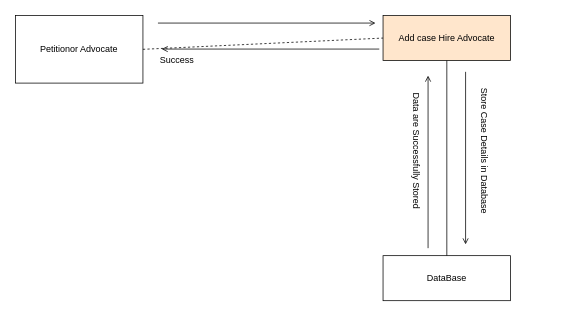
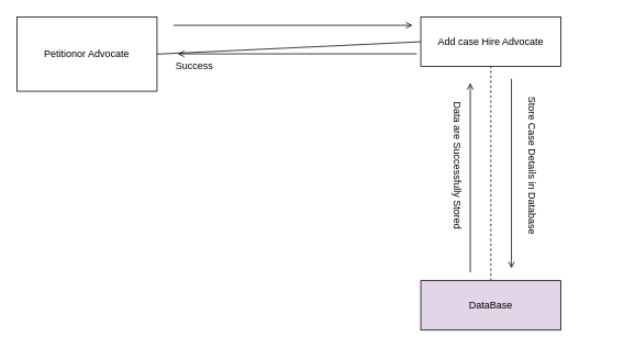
- <mxCell id="3" value="Add case Hire Advocate" style="rounded=0;whiteSpace=wrap;html=1;fillColor=#ffe6cc;" parent="1" vertex="1"><mxGeometry x="510" y="20" width="170" height="60" as="geometry" /></mxCell>
+ <mxCell id="3" value="Add case Hire Advocate" style="rounded=0;whiteSpace=wrap;html=1;" parent="1" vertex="1"><mxGeometry x="510" y="20" width="170" height="60" as="geometry" /></mxCell>
- <mxCell id="5" value="" style="endArrow=none;html=1;exitX=1;exitY=0.5;exitDx=0;exitDy=0;entryX=0;entryY=0.5;entryDx=0;entryDy=0;dashed=1;" parent="1" source="2" target="3" edge="1"><mxGeometry width="50" height="50" relative="1" as="geometry"><mxPoint x="380" y="310" as="sourcePoint" /><mxPoint x="430" y="260" as="targetPoint" /></mxGeometry></mxCell>
+ <mxCell id="5" value="" style="endArrow=none;html=1;exitX=1;exitY=0.5;exitDx=0;exitDy=0;entryX=0;entryY=0.5;entryDx=0;entryDy=0;" parent="1" source="2" target="3" edge="1"><mxGeometry width="50" height="50" relative="1" as="geometry"><mxPoint x="380" y="310" as="sourcePoint" /><mxPoint x="430" y="260" as="targetPoint" /></mxGeometry></mxCell>
- <mxCell id="6" value="" style="endArrow=none;html=1;entryX=0.5;entryY=1;entryDx=0;entryDy=0;" parent="1" source="4" target="3" edge="1"><mxGeometry width="50" height="50" relative="1" as="geometry"><mxPoint x="200" y="60" as="sourcePoint" /><mxPoint x="520" y="60" as="targetPoint" /></mxGeometry></mxCell>
+ <mxCell id="6" value="" style="endArrow=none;html=1;entryX=0.5;entryY=1;entryDx=0;entryDy=0;dashed=1;" parent="1" source="4" target="3" edge="1"><mxGeometry width="50" height="50" relative="1" as="geometry"><mxPoint x="200" y="60" as="sourcePoint" /><mxPoint x="520" y="60" as="targetPoint" /></mxGeometry></mxCell>
- <mxCell id="4" value="DataBase" style="rounded=0;whiteSpace=wrap;html=1;" parent="1" vertex="1"><mxGeometry x="510" y="340" width="170" height="60" as="geometry" /></mxCell>
+ <mxCell id="4" value="DataBase" style="rounded=0;whiteSpace=wrap;html=1;fillColor=#e1d5e7;" parent="1" vertex="1"><mxGeometry x="510" y="340" width="170" height="60" as="geometry" /></mxCell>
